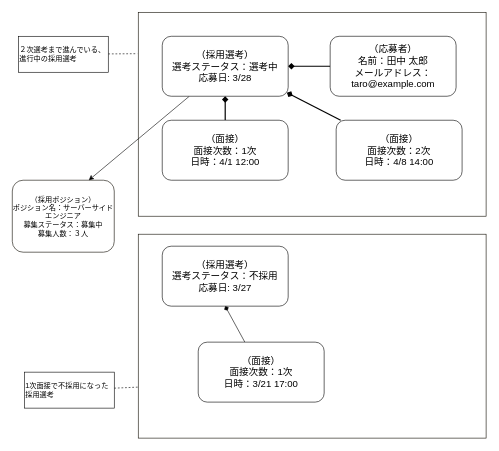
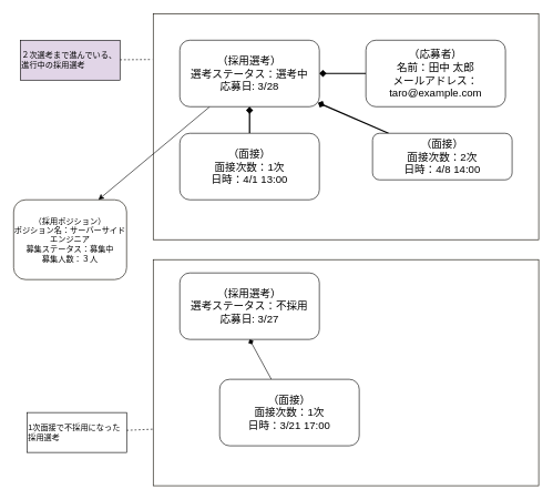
- <mxCell id="12" value="２次選考まで進んでいる、進行中の採用選考" style="rounded=0;whiteSpace=wrap;html=1;align=left;" vertex="1" parent="1"><mxGeometry x="30" y="60" width="150" height="60" as="geometry" /></mxCell>
+ <mxCell id="12" value="２次選考まで進んでいる、進行中の採用選考" style="rounded=0;whiteSpace=wrap;html=1;align=left;fillColor=#e1d5e7;" vertex="1" parent="1"><mxGeometry x="30" y="60" width="150" height="60" as="geometry" /></mxCell>
- <mxCell id="8" value="&lt;font style=&quot;font-size: 16px&quot;&gt;（面接）&lt;br&gt;面接次数：1次&lt;br&gt;日時：4/1 12:00&lt;br&gt;&lt;/font&gt;" style="rounded=1;whiteSpace=wrap;html=1;" vertex="1" parent="1"><mxGeometry x="270" y="200" width="210" height="100" as="geometry" /></mxCell>
+ <mxCell id="8" value="&lt;font style=&quot;font-size: 16px&quot;&gt;（面接）&lt;br&gt;面接次数：1次&lt;br&gt;日時：4/1 13:00&lt;br&gt;&lt;/font&gt;" style="rounded=1;whiteSpace=wrap;html=1;" vertex="1" parent="1"><mxGeometry x="270" y="200" width="210" height="100" as="geometry" /></mxCell>
- <mxCell id="10" value="&lt;font style=&quot;font-size: 16px&quot;&gt;（面接）&lt;br&gt;面接次数：2次&lt;br&gt;日時：4/8 14:00&lt;br&gt;&lt;/font&gt;" style="rounded=1;whiteSpace=wrap;html=1;" vertex="1" parent="1"><mxGeometry x="560" y="200" width="210" height="100" as="geometry" /></mxCell>
+ <mxCell id="10" value="&lt;font style=&quot;font-size: 16px&quot;&gt;（面接）&lt;br&gt;面接次数：2次&lt;br&gt;日時：4/8 14:00&lt;br&gt;&lt;/font&gt;" style="rounded=1;whiteSpace=wrap;html=1;" vertex="1" parent="1"><mxGeometry x="560" y="200" width="210" height="70" as="geometry" /></mxCell>
